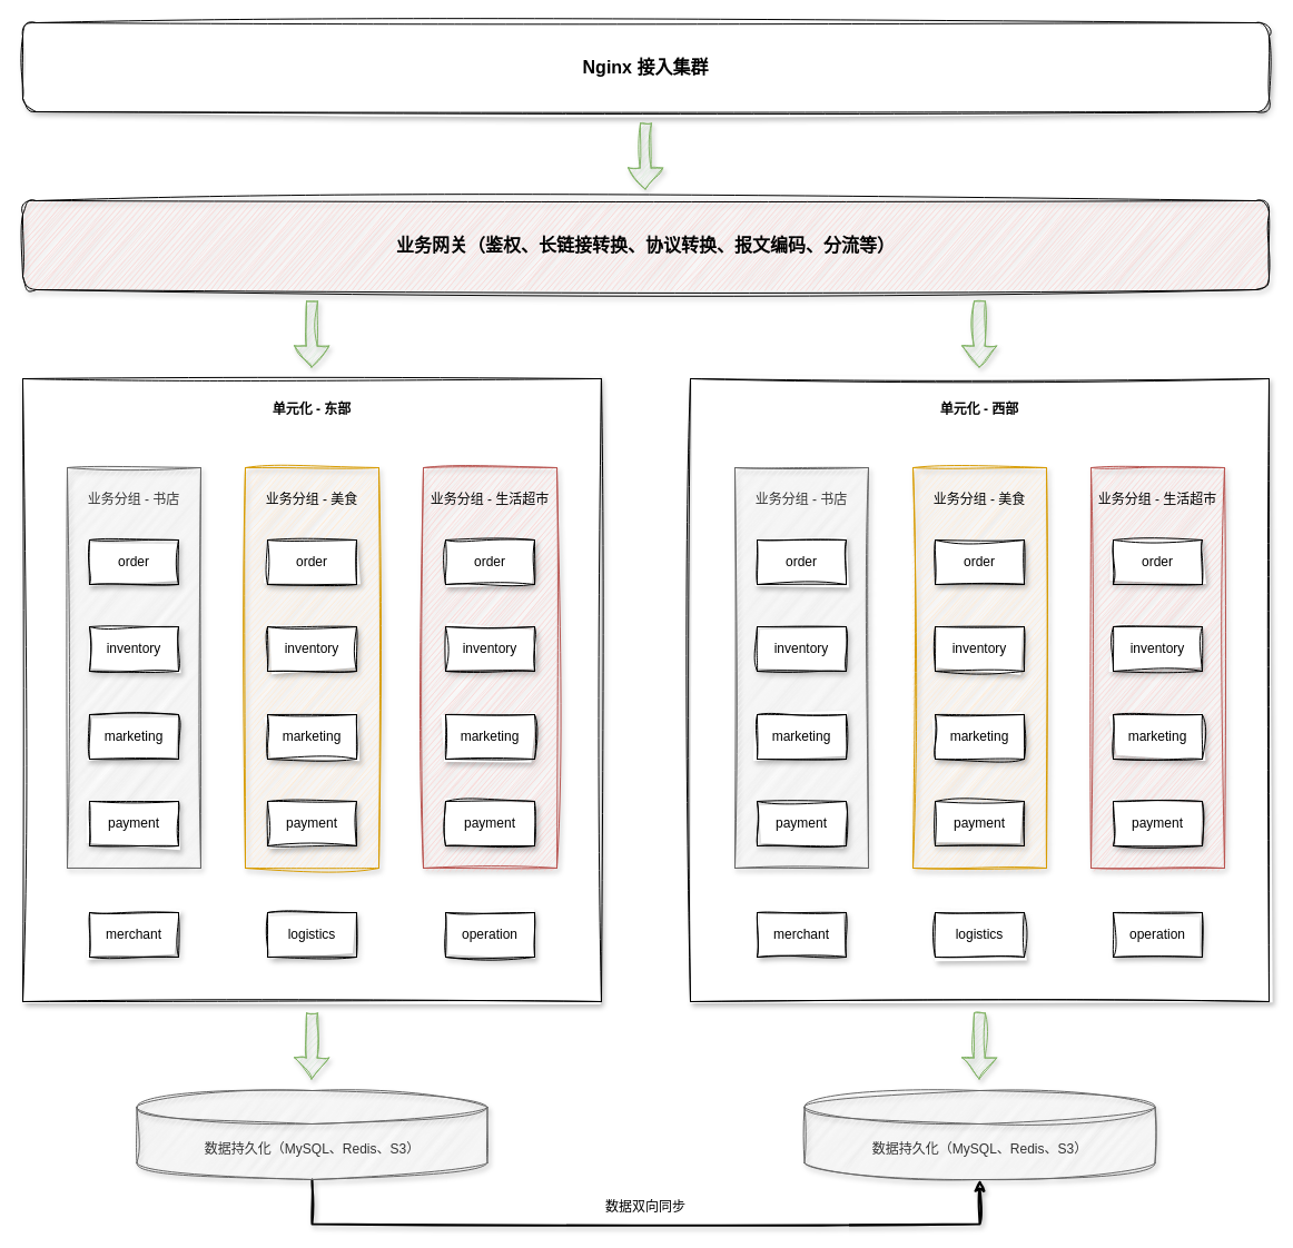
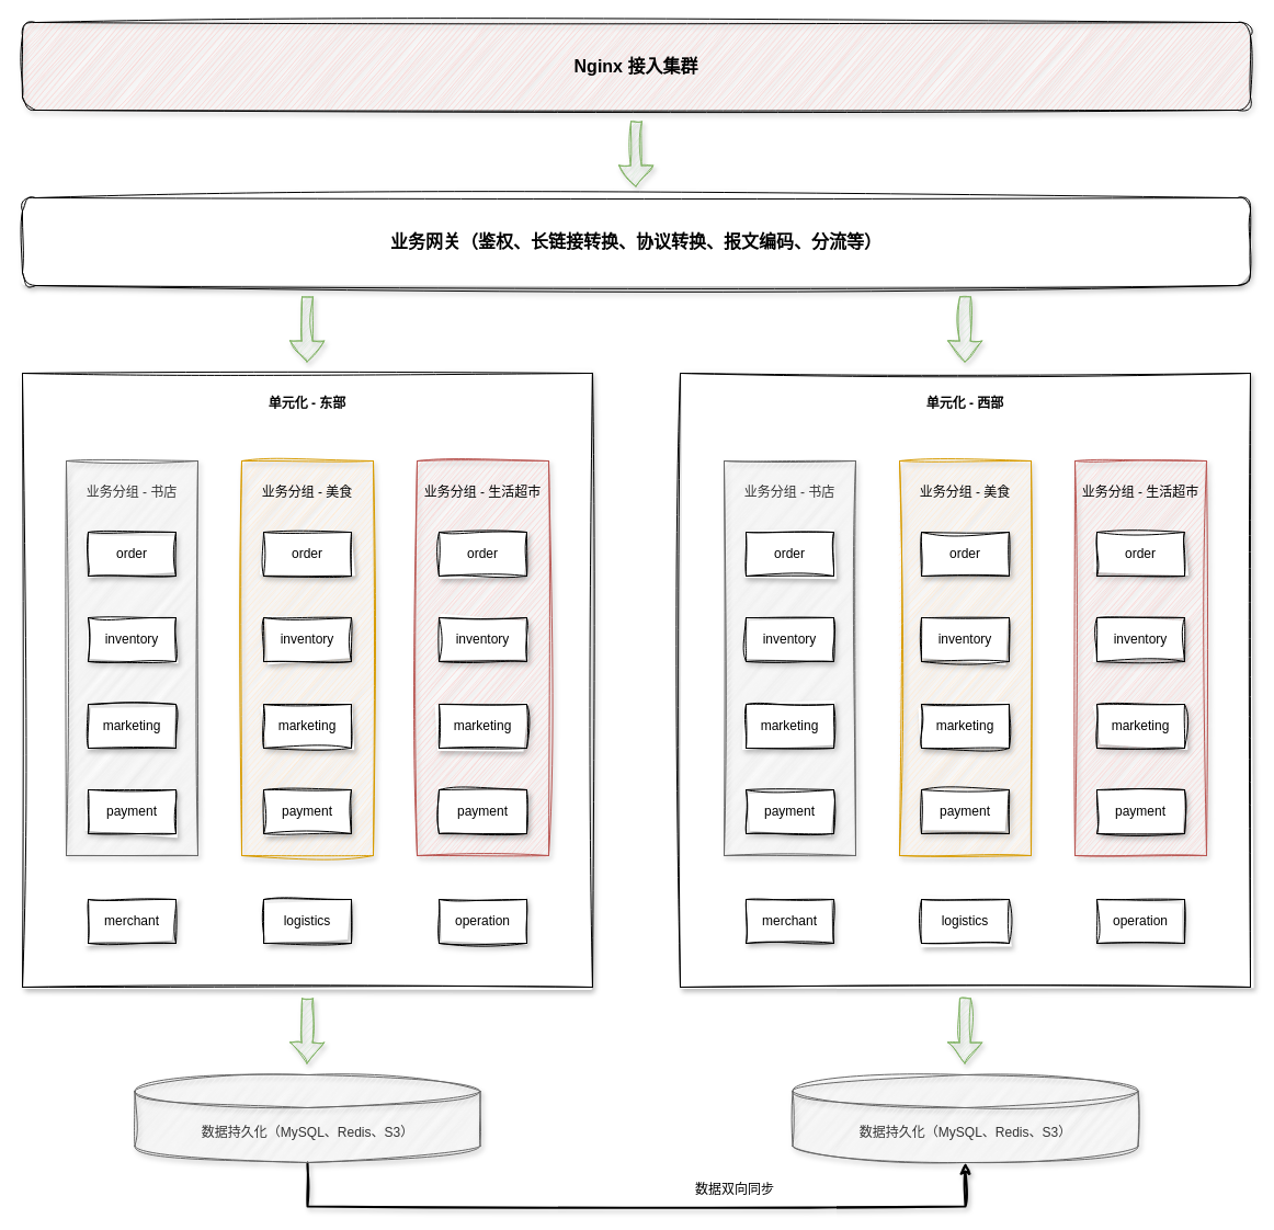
- <mxCell id="2" value="&lt;b&gt;&lt;font style=&quot;font-size: 16px;&quot;&gt;Nginx 接入集群&lt;/font&gt;&lt;/b&gt;" style="rounded=1;whiteSpace=wrap;html=1;sketch=1;curveFitting=1;jiggle=2;shadow=1;" parent="1" vertex="1"><mxGeometry x="20" y="20" width="1120" height="80" as="geometry" /></mxCell>
+ <mxCell id="2" value="&lt;b&gt;&lt;font style=&quot;font-size: 16px;&quot;&gt;Nginx 接入集群&lt;/font&gt;&lt;/b&gt;" style="rounded=1;whiteSpace=wrap;html=1;sketch=1;curveFitting=1;jiggle=2;shadow=1;fillColor=#f8cecc;" parent="1" vertex="1"><mxGeometry x="20" y="20" width="1120" height="80" as="geometry" /></mxCell>
- <mxCell id="43" value="&lt;span style=&quot;font-size: 16px;&quot;&gt;&lt;b&gt;业务网关（鉴权、长链接转换、协议转换、报文编码、分流等）&lt;/b&gt;&lt;/span&gt;" style="rounded=1;whiteSpace=wrap;html=1;sketch=1;curveFitting=1;jiggle=2;shadow=1;fillColor=#f8cecc;" parent="1" vertex="1"><mxGeometry x="20" y="180" width="1120" height="80" as="geometry" /></mxCell>
+ <mxCell id="43" value="&lt;span style=&quot;font-size: 16px;&quot;&gt;&lt;b&gt;业务网关（鉴权、长链接转换、协议转换、报文编码、分流等）&lt;/b&gt;&lt;/span&gt;" style="rounded=1;whiteSpace=wrap;html=1;sketch=1;curveFitting=1;jiggle=2;shadow=1;" parent="1" vertex="1"><mxGeometry x="20" y="180" width="1120" height="80" as="geometry" /></mxCell>
- <mxCell id="45" value="数据双向同步" style="text;html=1;strokeColor=none;fillColor=none;align=center;verticalAlign=middle;whiteSpace=wrap;rounded=0;sketch=1;curveFitting=1;jiggle=2;shadow=1;" parent="1" vertex="1"><mxGeometry x="500" y="1070" width="160" height="30" as="geometry" /></mxCell>
+ <mxCell id="45" value="数据双向同步" style="text;html=1;strokeColor=none;fillColor=none;align=center;verticalAlign=middle;whiteSpace=wrap;rounded=0;sketch=1;curveFitting=1;jiggle=2;shadow=1;" parent="1" vertex="1"><mxGeometry x="590" y="1070" width="160" height="30" as="geometry" /></mxCell>
